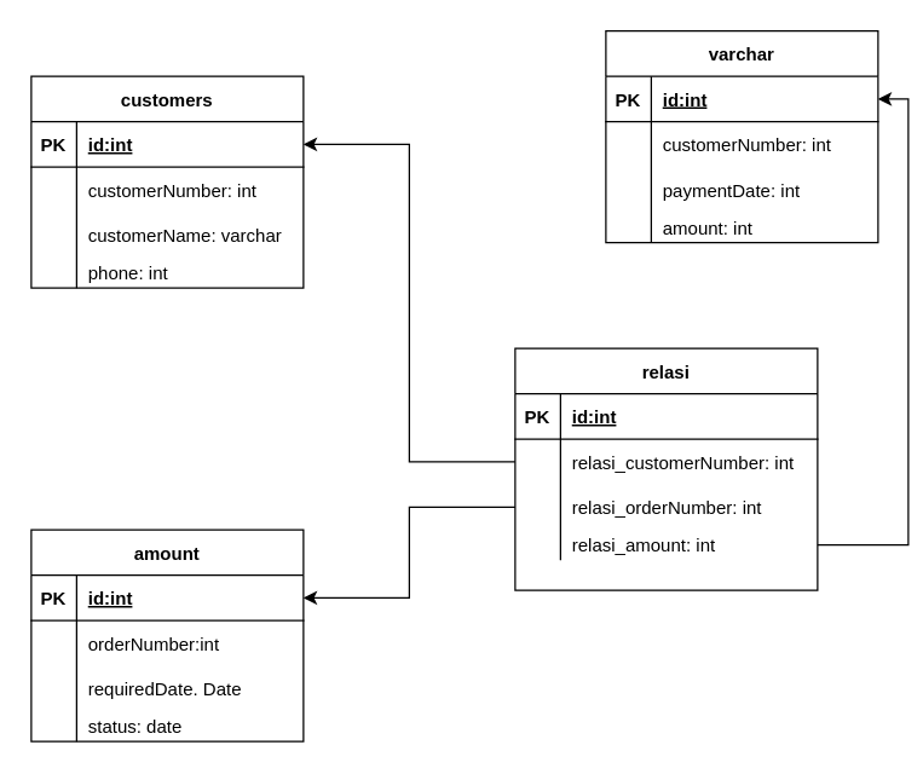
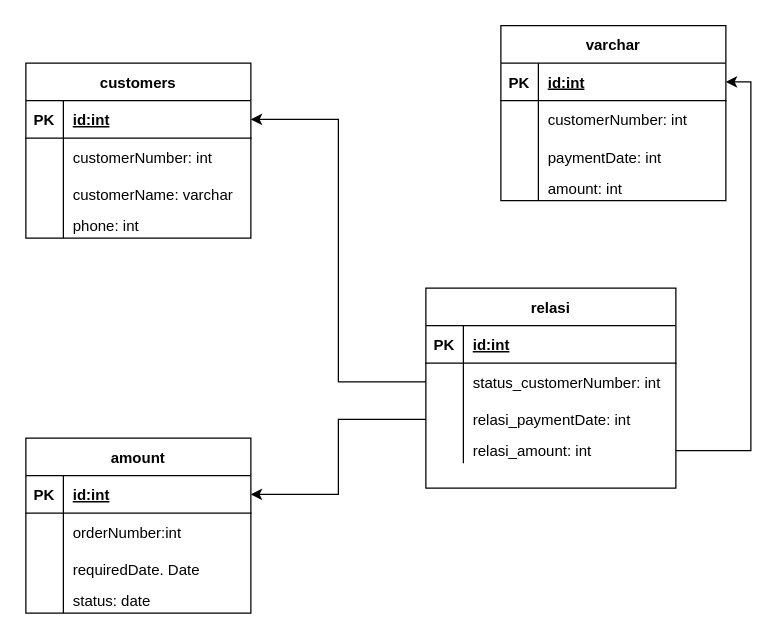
- <mxCell id="34" value="relasi_customerNumber: int" style="shape=partialRectangle;connectable=0;fillColor=none;top=0;left=0;bottom=0;right=0;align=left;spacingLeft=6;overflow=hidden;" vertex="1" parent="32"><mxGeometry x="30" width="170" height="30" as="geometry"><mxRectangle width="170" height="30" as="alternateBounds" /></mxGeometry></mxCell>
+ <mxCell id="34" value="status_customerNumber: int" style="shape=partialRectangle;connectable=0;fillColor=none;top=0;left=0;bottom=0;right=0;align=left;spacingLeft=6;overflow=hidden;" vertex="1" parent="32"><mxGeometry x="30" width="170" height="30" as="geometry"><mxRectangle width="170" height="30" as="alternateBounds" /></mxGeometry></mxCell>
- <mxCell id="37" value="relasi_orderNumber: int" style="shape=partialRectangle;connectable=0;fillColor=none;top=0;left=0;bottom=0;right=0;align=left;spacingLeft=6;overflow=hidden;" vertex="1" parent="35"><mxGeometry x="30" width="170" height="30" as="geometry"><mxRectangle width="170" height="30" as="alternateBounds" /></mxGeometry></mxCell>
+ <mxCell id="37" value="relasi_paymentDate: int" style="shape=partialRectangle;connectable=0;fillColor=none;top=0;left=0;bottom=0;right=0;align=left;spacingLeft=6;overflow=hidden;" vertex="1" parent="35"><mxGeometry x="30" width="170" height="30" as="geometry"><mxRectangle width="170" height="30" as="alternateBounds" /></mxGeometry></mxCell>
